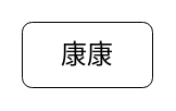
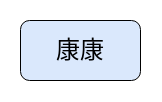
- <mxCell id="2" value="&lt;font style=&quot;font-size: 24px;&quot; face=&quot;Lucida Console&quot;&gt;康康&lt;/font&gt;" style="rounded=1;whiteSpace=wrap;html=1;labelBackgroundColor=none;" vertex="1" parent="1"><mxGeometry x="20" y="20" width="120" height="60" as="geometry" /></mxCell>
+ <mxCell id="2" value="&lt;font style=&quot;font-size: 24px;&quot; face=&quot;Lucida Console&quot;&gt;康康&lt;/font&gt;" style="rounded=1;whiteSpace=wrap;html=1;labelBackgroundColor=none;fillColor=#dae8fc;" vertex="1" parent="1"><mxGeometry x="20" y="20" width="120" height="60" as="geometry" /></mxCell>
